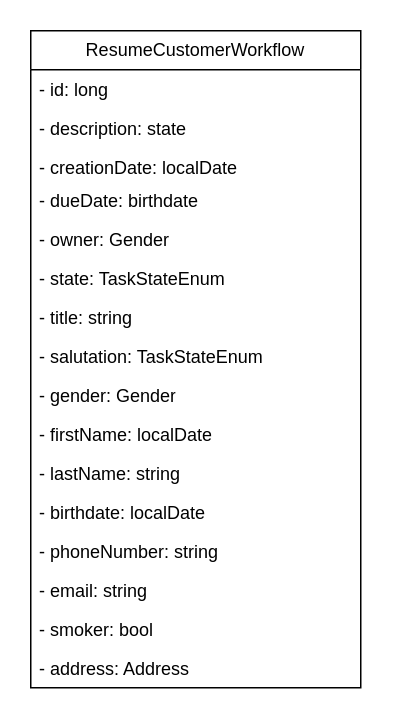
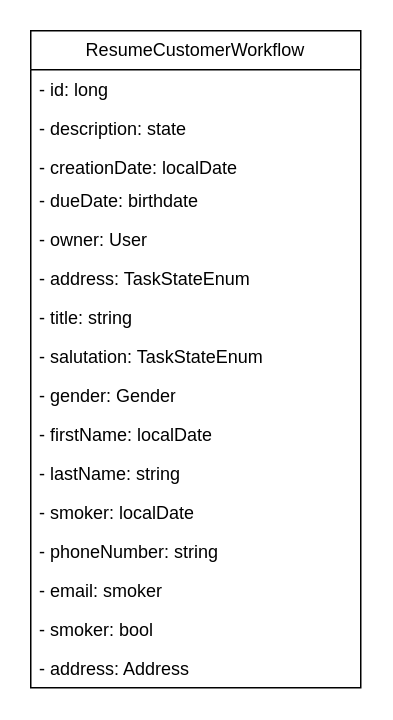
- <mxCell id="7" value="- owner: Gender" style="text;strokeColor=none;fillColor=none;align=left;verticalAlign=top;spacingLeft=4;spacingRight=4;overflow=hidden;rotatable=0;points=[[0,0.5],[1,0.5]];portConstraint=eastwest;whiteSpace=wrap;html=1;" vertex="1" parent="2"><mxGeometry y="126" width="220" height="26" as="geometry" /></mxCell>
+ <mxCell id="7" value="- owner: User" style="text;strokeColor=none;fillColor=none;align=left;verticalAlign=top;spacingLeft=4;spacingRight=4;overflow=hidden;rotatable=0;points=[[0,0.5],[1,0.5]];portConstraint=eastwest;whiteSpace=wrap;html=1;" vertex="1" parent="2"><mxGeometry y="126" width="220" height="26" as="geometry" /></mxCell>
- <mxCell id="8" value="- state: TaskStateEnum" style="text;strokeColor=none;fillColor=none;align=left;verticalAlign=top;spacingLeft=4;spacingRight=4;overflow=hidden;rotatable=0;points=[[0,0.5],[1,0.5]];portConstraint=eastwest;whiteSpace=wrap;html=1;" vertex="1" parent="2"><mxGeometry y="152" width="220" height="26" as="geometry" /></mxCell>
+ <mxCell id="8" value="- address: TaskStateEnum" style="text;strokeColor=none;fillColor=none;align=left;verticalAlign=top;spacingLeft=4;spacingRight=4;overflow=hidden;rotatable=0;points=[[0,0.5],[1,0.5]];portConstraint=eastwest;whiteSpace=wrap;html=1;" vertex="1" parent="2"><mxGeometry y="152" width="220" height="26" as="geometry" /></mxCell>
- <mxCell id="14" value="- birthdate: localDate" style="text;strokeColor=none;fillColor=none;align=left;verticalAlign=top;spacingLeft=4;spacingRight=4;overflow=hidden;rotatable=0;points=[[0,0.5],[1,0.5]];portConstraint=eastwest;whiteSpace=wrap;html=1;" vertex="1" parent="2"><mxGeometry y="308" width="220" height="26" as="geometry" /></mxCell>
+ <mxCell id="14" value="- smoker: localDate" style="text;strokeColor=none;fillColor=none;align=left;verticalAlign=top;spacingLeft=4;spacingRight=4;overflow=hidden;rotatable=0;points=[[0,0.5],[1,0.5]];portConstraint=eastwest;whiteSpace=wrap;html=1;" vertex="1" parent="2"><mxGeometry y="308" width="220" height="26" as="geometry" /></mxCell>
- <mxCell id="16" value="- email: string" style="text;strokeColor=none;fillColor=none;align=left;verticalAlign=top;spacingLeft=4;spacingRight=4;overflow=hidden;rotatable=0;points=[[0,0.5],[1,0.5]];portConstraint=eastwest;whiteSpace=wrap;html=1;" vertex="1" parent="2"><mxGeometry y="360" width="220" height="26" as="geometry" /></mxCell>
+ <mxCell id="16" value="- email: smoker" style="text;strokeColor=none;fillColor=none;align=left;verticalAlign=top;spacingLeft=4;spacingRight=4;overflow=hidden;rotatable=0;points=[[0,0.5],[1,0.5]];portConstraint=eastwest;whiteSpace=wrap;html=1;" vertex="1" parent="2"><mxGeometry y="360" width="220" height="26" as="geometry" /></mxCell>
